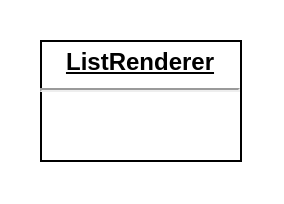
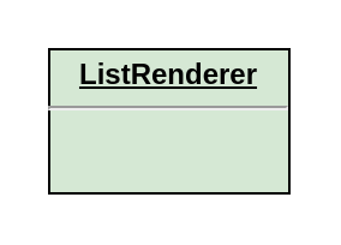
- <mxCell id="2" value="&lt;p style=&quot;margin: 0px ; margin-top: 4px ; text-align: center ; text-decoration: underline&quot;&gt;&lt;b&gt;ListRenderer&lt;/b&gt;&lt;/p&gt;&lt;hr&gt;&lt;p style=&quot;margin: 0px ; margin-left: 8px&quot;&gt;&lt;br&gt;&lt;/p&gt;" style="verticalAlign=top;align=left;overflow=fill;fontSize=12;fontFamily=Helvetica;html=1;" parent="1" vertex="1"><mxGeometry x="20" y="20" width="100" height="60" as="geometry" /></mxCell>
+ <mxCell id="2" value="&lt;p style=&quot;margin: 0px ; margin-top: 4px ; text-align: center ; text-decoration: underline&quot;&gt;&lt;b&gt;ListRenderer&lt;/b&gt;&lt;/p&gt;&lt;hr&gt;&lt;p style=&quot;margin: 0px ; margin-left: 8px&quot;&gt;&lt;br&gt;&lt;/p&gt;" style="verticalAlign=top;align=left;overflow=fill;fontSize=12;fontFamily=Helvetica;html=1;fillColor=#d5e8d4;" parent="1" vertex="1"><mxGeometry x="20" y="20" width="100" height="60" as="geometry" /></mxCell>
